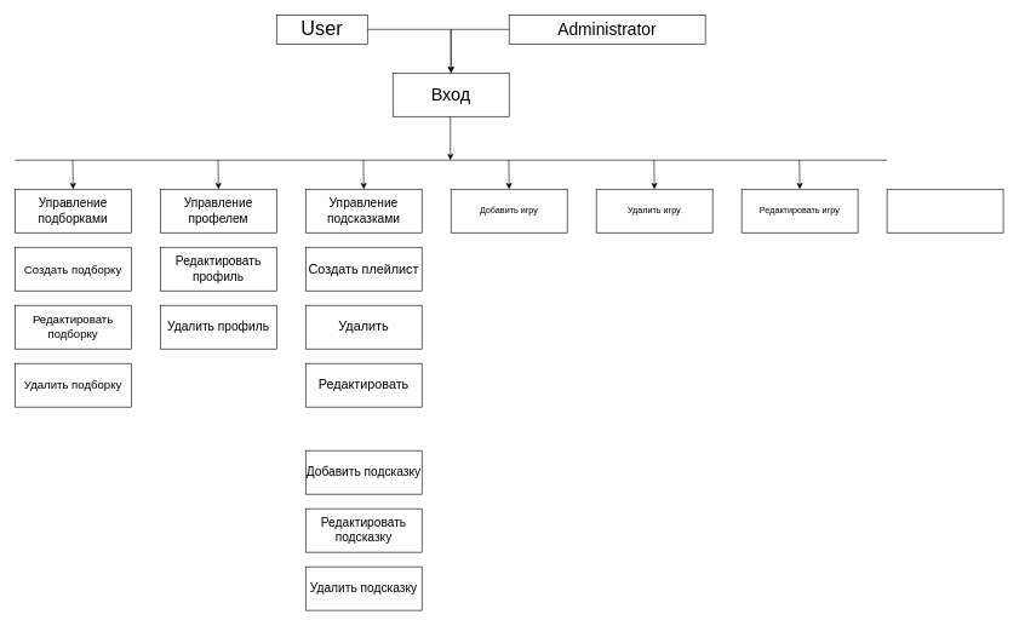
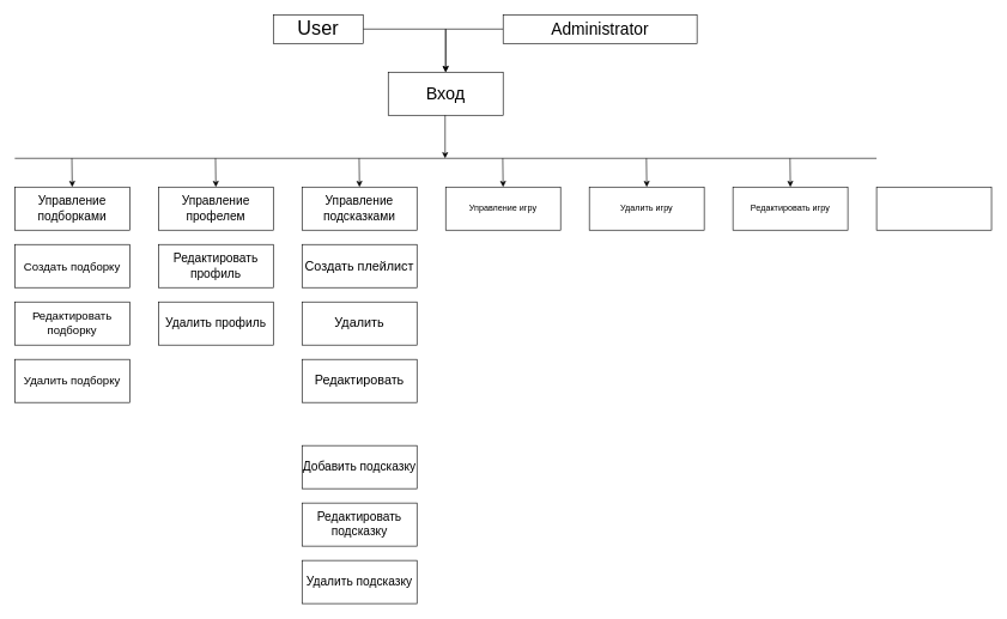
- <mxCell id="16" value="Добавить игру" style="rounded=0;whiteSpace=wrap;html=1;" vertex="1" parent="1"><mxGeometry x="620" y="260" width="160" height="60" as="geometry" /></mxCell>
+ <mxCell id="16" value="Управление игру" style="rounded=0;whiteSpace=wrap;html=1;" vertex="1" parent="1"><mxGeometry x="620" y="260" width="160" height="60" as="geometry" /></mxCell>
